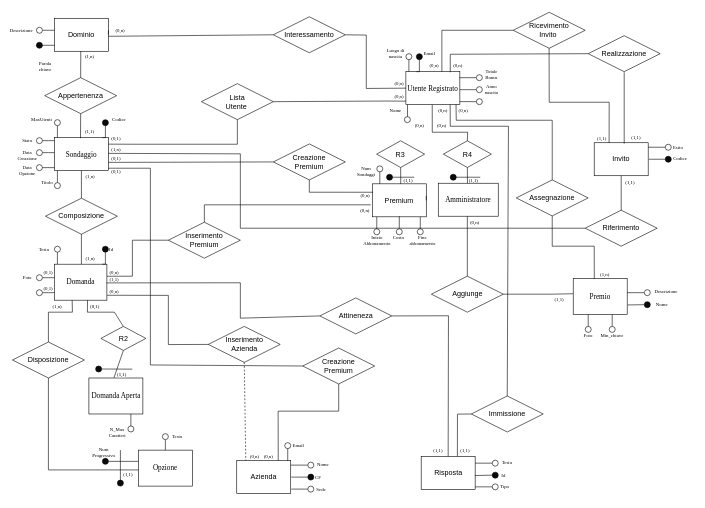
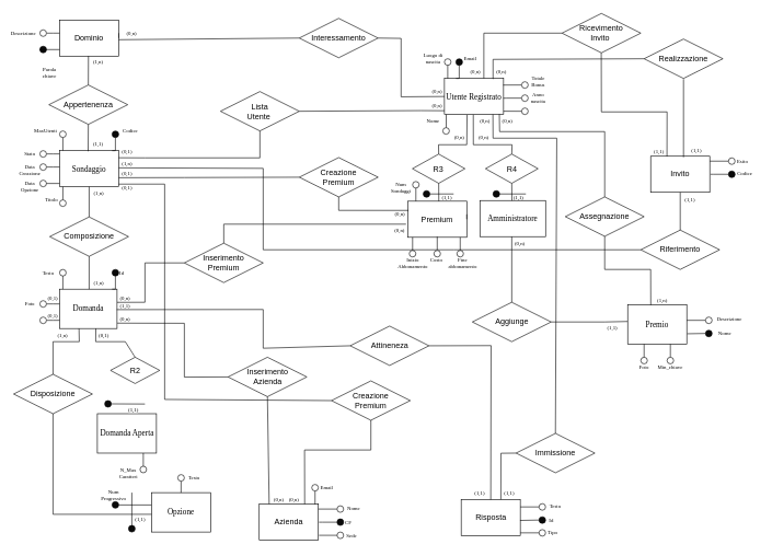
+ <mxCell id="220" value="" style="endArrow=none;html=1;rounded=0;fontFamily=Helvetica;fontSize=12;fontColor=default;exitX=0.5;exitY=0;exitDx=0;exitDy=0;entryX=0.383;entryY=1.01;entryDx=0;entryDy=0;entryPerimeter=0;" edge="1" parent="1" source="217" target="67"><mxGeometry width="50" height="50" relative="1" as="geometry"><mxPoint x="666" y="224" as="sourcePoint" /><mxPoint x="716" y="174" as="targetPoint" /><Array as="points"><mxPoint x="667" y="220" /><mxPoint x="710" y="220" /></Array></mxGeometry></mxCell>
- <mxCell id="209" value="" style="endArrow=none;html=1;rounded=0;fontFamily=Helvetica;fontSize=12;fontColor=default;entryX=0.5;entryY=1;entryDx=0;entryDy=0;exitX=0.464;exitY=-0.006;exitDx=0;exitDy=0;exitPerimeter=0;" edge="1" parent="1" source="50" target="207"><mxGeometry width="50" height="50" relative="1" as="geometry"><mxPoint x="183" y="630" as="sourcePoint" /><mxPoint x="160" y="580" as="targetPoint" /></mxGeometry></mxCell>
- <mxCell id="123" value="" style="endArrow=none;html=1;rounded=0;exitX=0.5;exitY=1;exitDx=0;exitDy=0;entryX=0.168;entryY=0.006;entryDx=0;entryDy=0;entryPerimeter=0;dashed=1;" parent="1" source="116" target="133" edge="1"><mxGeometry width="50" height="50" relative="1" as="geometry"><mxPoint x="474" y="565" as="sourcePoint" /><mxPoint x="632.94" y="693.7" as="targetPoint" /><Array as="points" /></mxGeometry></mxCell>
+ <mxCell id="123" value="" style="endArrow=none;html=1;rounded=0;exitX=0.5;exitY=1;exitDx=0;exitDy=0;entryX=0.168;entryY=0.006;entryDx=0;entryDy=0;entryPerimeter=0;" parent="1" source="116" target="133" edge="1"><mxGeometry width="50" height="50" relative="1" as="geometry"><mxPoint x="474" y="565" as="sourcePoint" /><mxPoint x="632.94" y="693.7" as="targetPoint" /><Array as="points" /></mxGeometry></mxCell>
